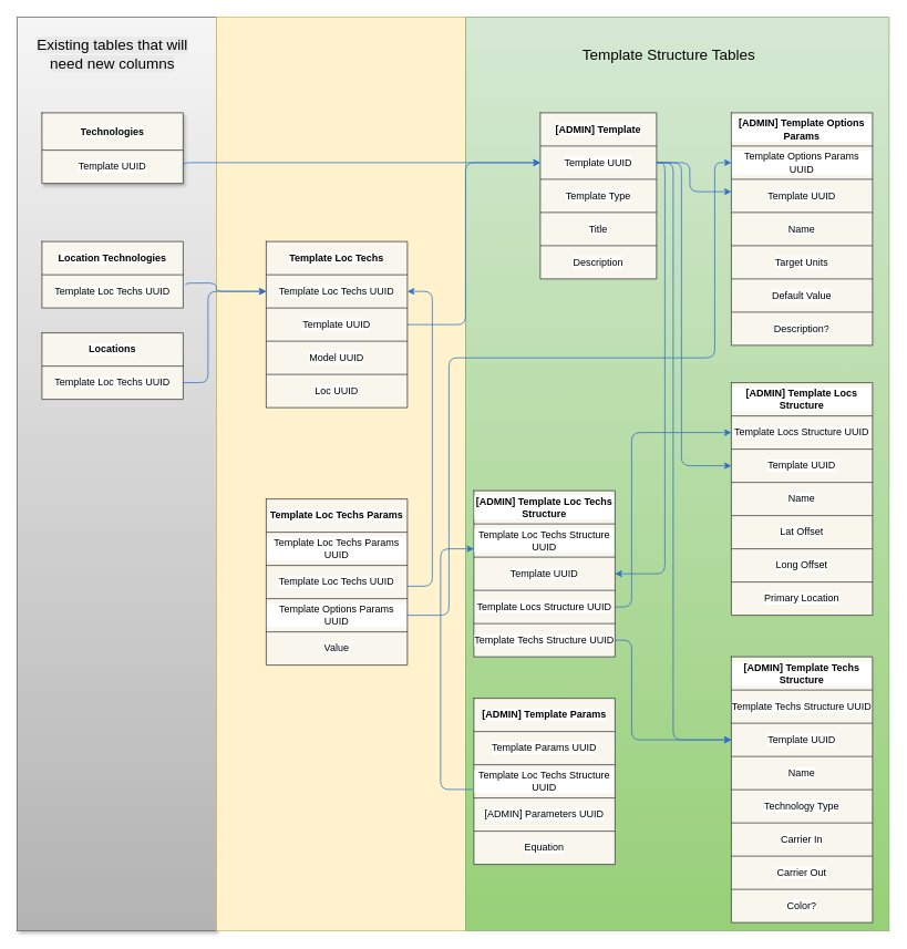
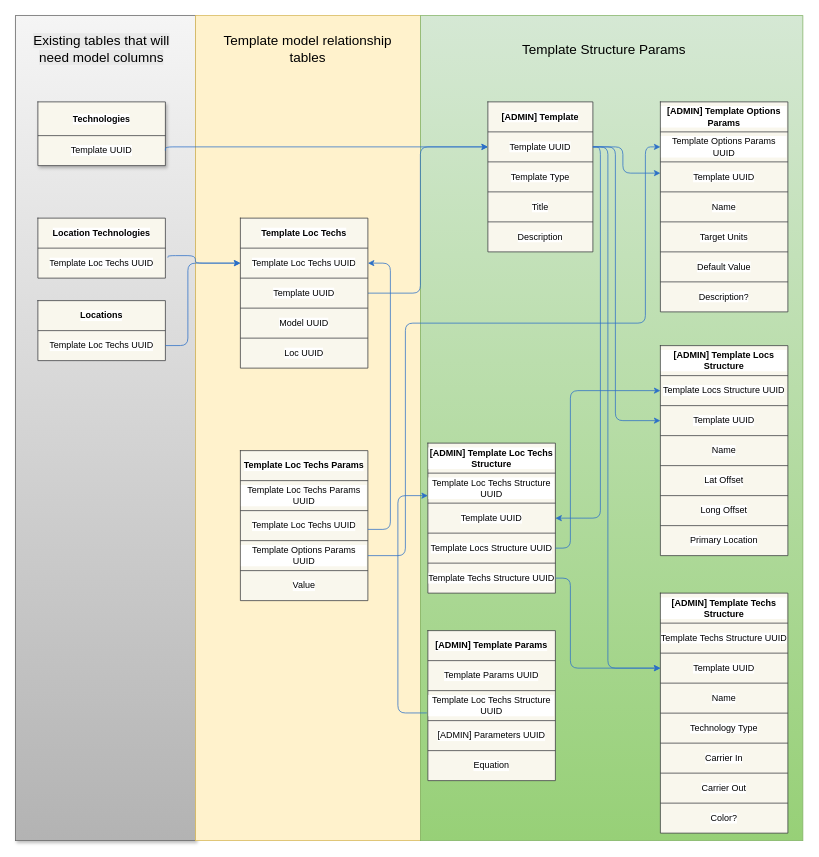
- <mxCell id="266" value="&lt;font color=&quot;#000000&quot; style=&quot;font-size: 18px; background-color: rgb(233, 233, 233);&quot;&gt;Existing tables that will need new columns&lt;/font&gt;" style="text;strokeColor=none;align=center;fillColor=none;html=1;verticalAlign=middle;whiteSpace=wrap;rounded=0;strokeWidth=2;" parent="135" vertex="1"><mxGeometry x="40" y="20" width="190" height="90" as="geometry" /></mxCell>
+ <mxCell id="266" value="&lt;font color=&quot;#000000&quot; style=&quot;font-size: 18px; background-color: rgb(233, 233, 233);&quot;&gt;Existing tables that will need model columns&lt;/font&gt;" style="text;strokeColor=none;align=center;fillColor=none;html=1;verticalAlign=middle;whiteSpace=wrap;rounded=0;strokeWidth=2;" parent="135" vertex="1"><mxGeometry x="40" y="20" width="190" height="90" as="geometry" /></mxCell>
+ <mxCell id="267" value="&lt;font color=&quot;#000000&quot; style=&quot;font-size: 18px; background-color: rgb(255, 242, 204);&quot;&gt;Template model relationship tables&lt;/font&gt;" style="text;strokeColor=none;align=center;fillColor=none;html=1;verticalAlign=middle;whiteSpace=wrap;rounded=0;strokeWidth=2;" parent="135" vertex="1"><mxGeometry x="290" y="20" width="240" height="90" as="geometry" /></mxCell>
- <mxCell id="268" value="&lt;font color=&quot;#000000&quot; style=&quot;font-size: 18px;&quot;&gt;&lt;span style=&quot;background-color: rgb(211, 232, 209);&quot;&gt;Template Structure Tables&lt;/span&gt;&lt;br&gt;&lt;/font&gt;" style="text;strokeColor=none;align=center;fillColor=none;html=1;verticalAlign=middle;whiteSpace=wrap;rounded=0;strokeWidth=2;" parent="135" vertex="1"><mxGeometry x="640" y="20" width="330" height="90" as="geometry" /></mxCell>
+ <mxCell id="268" value="&lt;font color=&quot;#000000&quot; style=&quot;font-size: 18px;&quot;&gt;&lt;span style=&quot;background-color: rgb(211, 232, 209);&quot;&gt;Template Structure Params&lt;/span&gt;&lt;br&gt;&lt;/font&gt;" style="text;strokeColor=none;align=center;fillColor=none;html=1;verticalAlign=middle;whiteSpace=wrap;rounded=0;strokeWidth=2;" parent="135" vertex="1"><mxGeometry x="640" y="20" width="330" height="90" as="geometry" /></mxCell>
